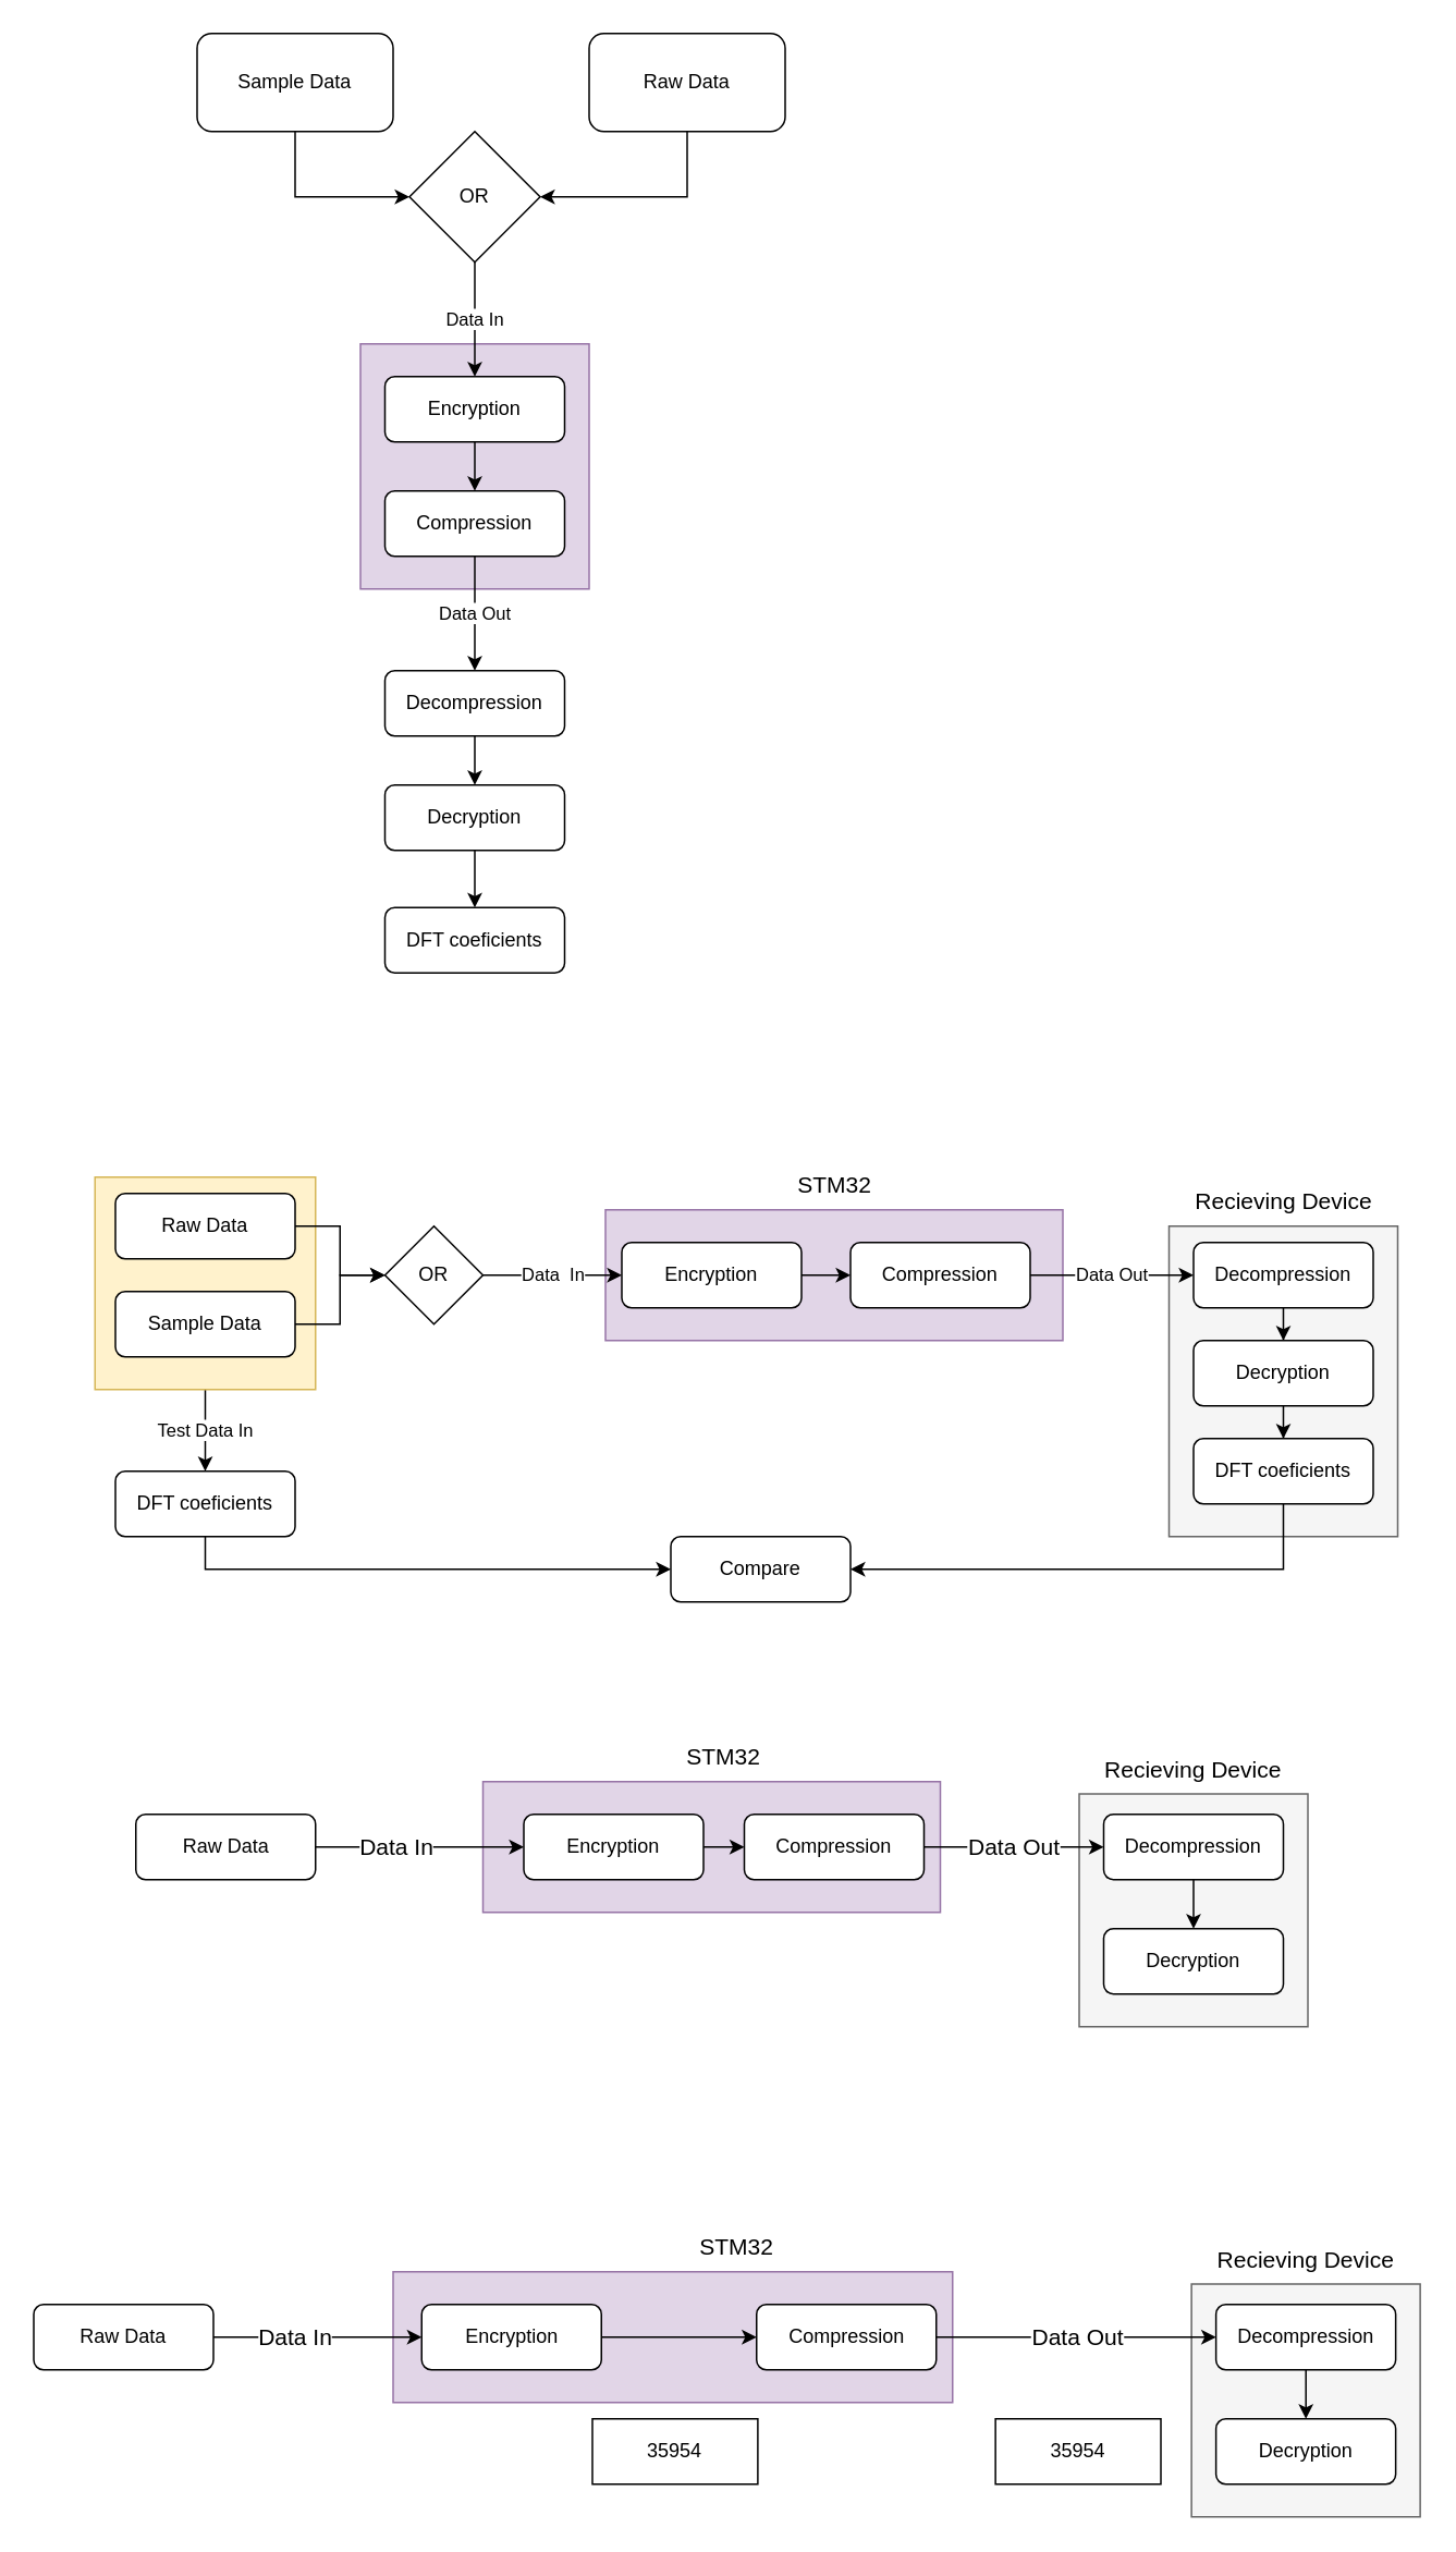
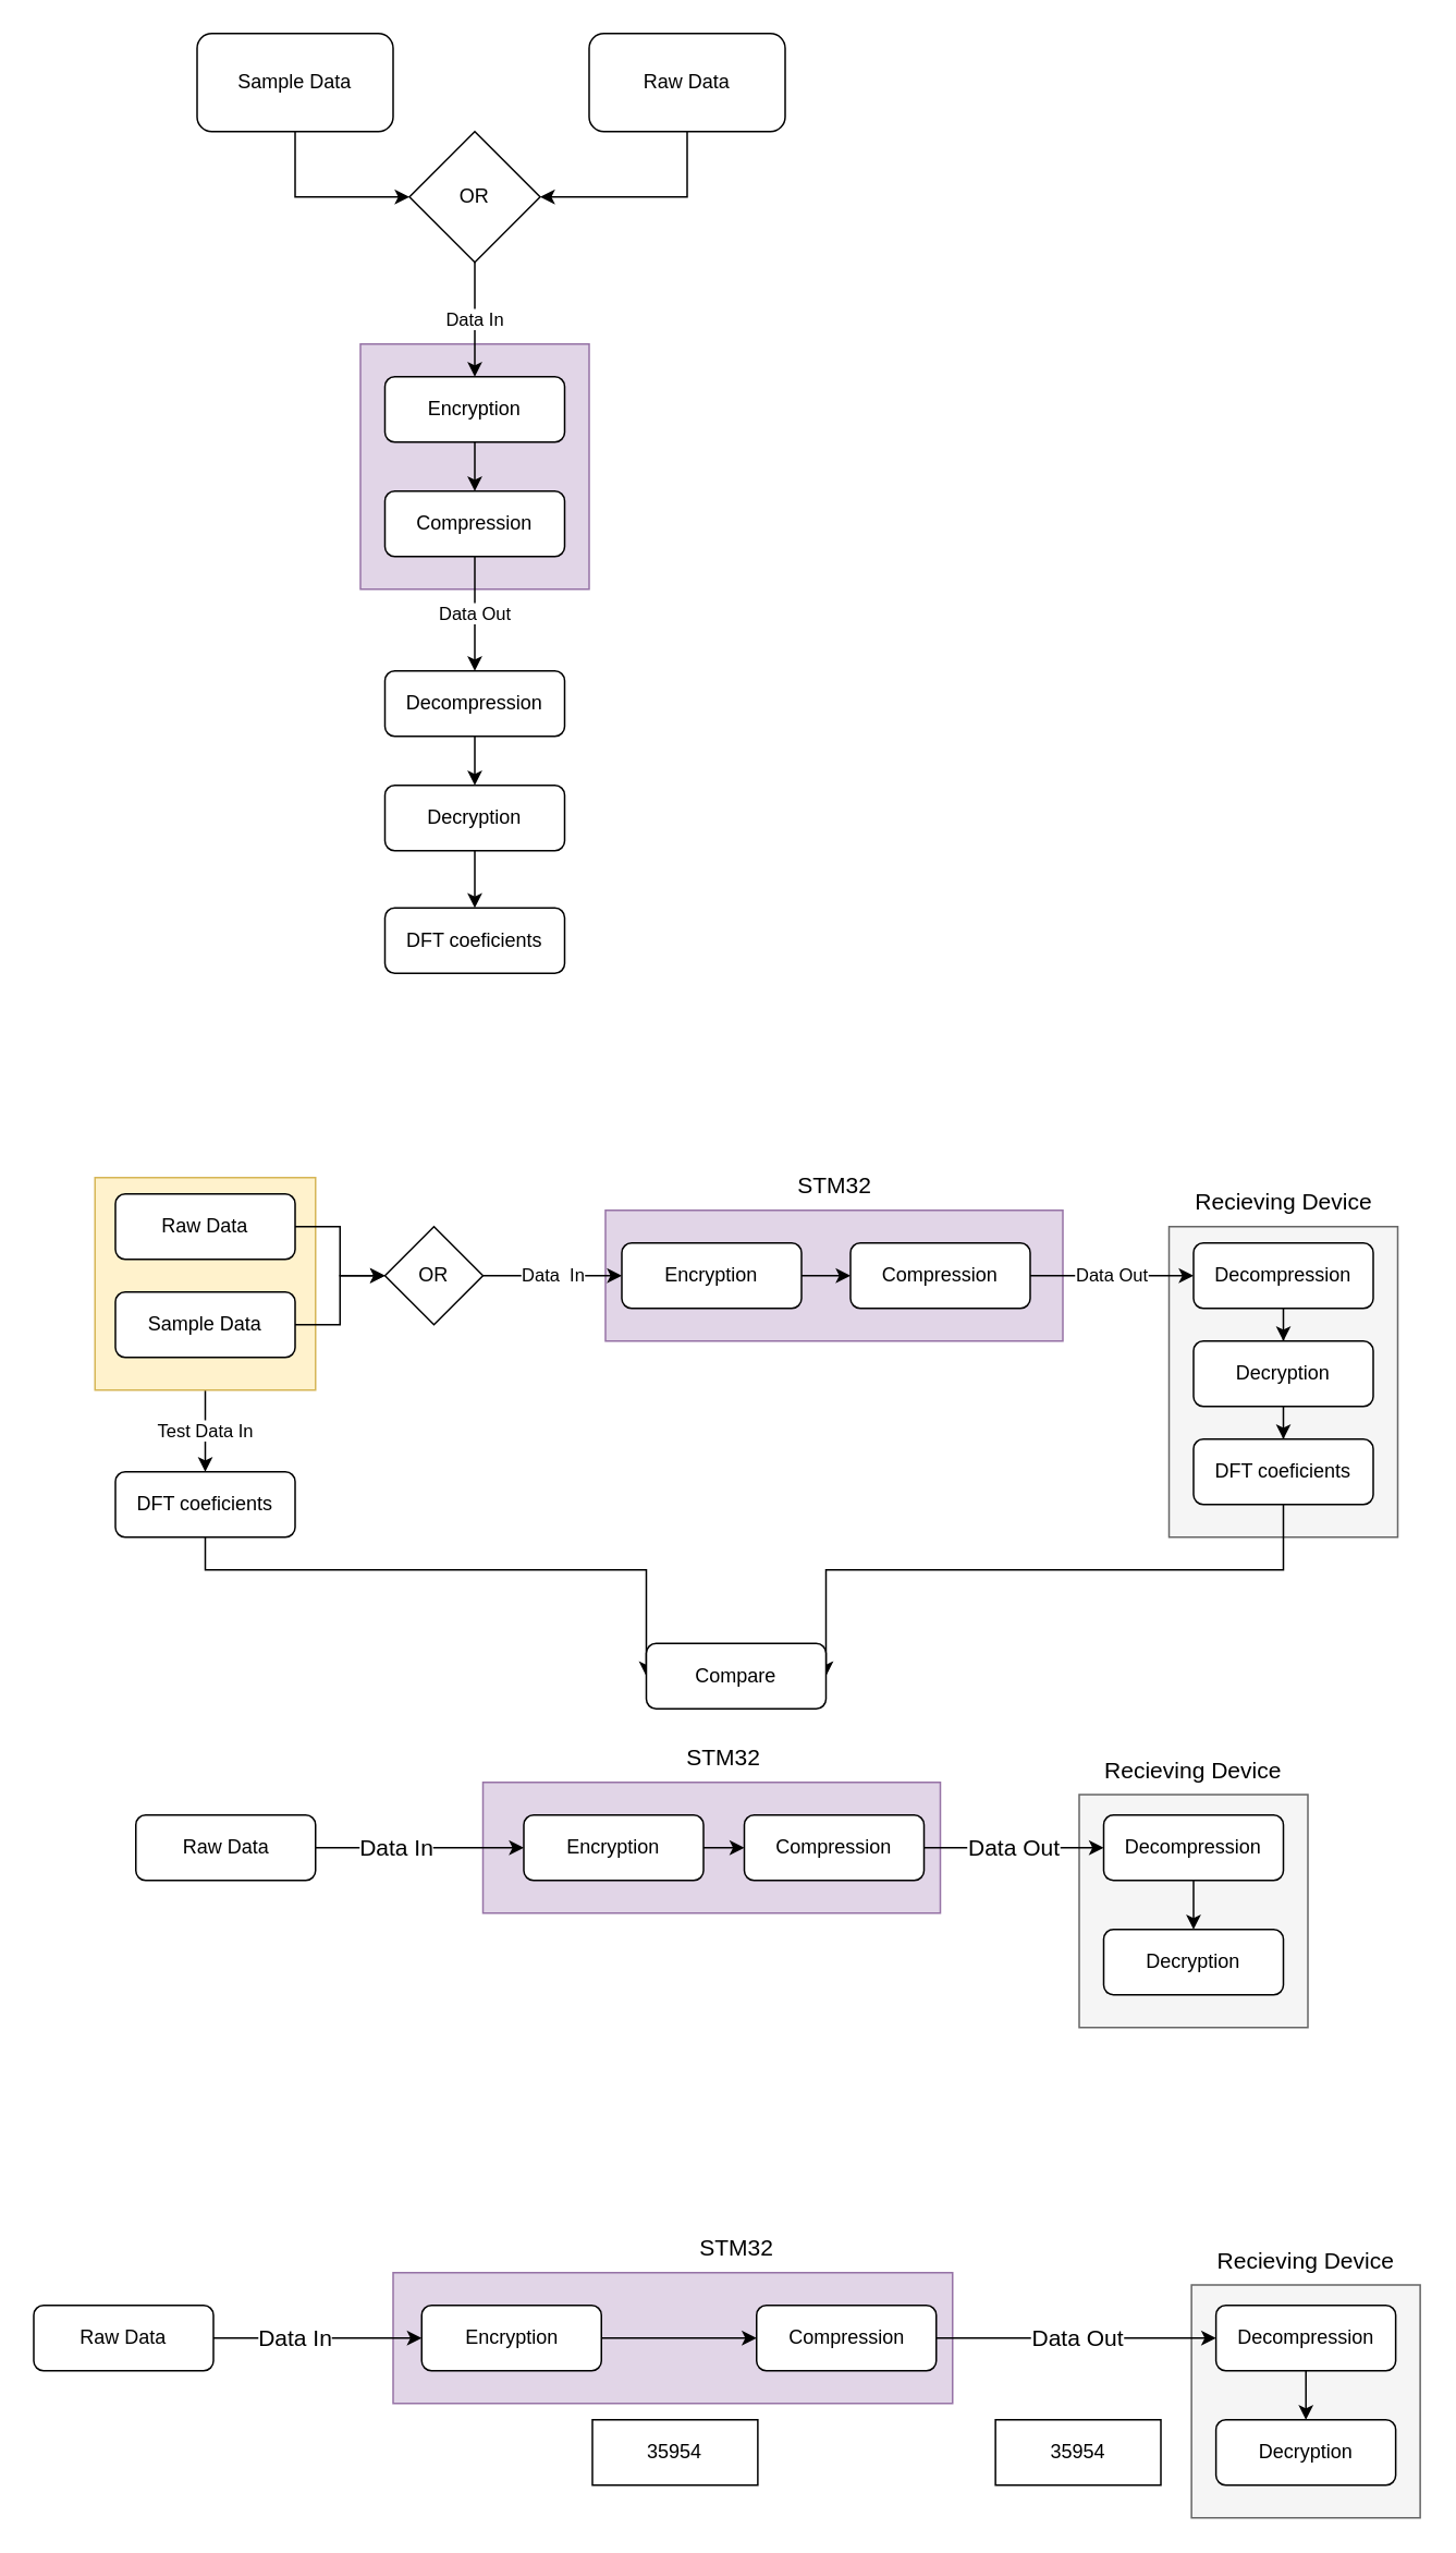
- <mxCell id="41" value="Compare" style="rounded=1;whiteSpace=wrap;html=1;" parent="1" vertex="1"><mxGeometry x="410" y="940" width="110" height="40" as="geometry" /></mxCell>
+ <mxCell id="41" value="Compare" style="rounded=1;whiteSpace=wrap;html=1;" parent="1" vertex="1"><mxGeometry x="395" y="1005" width="110" height="40" as="geometry" /></mxCell>
